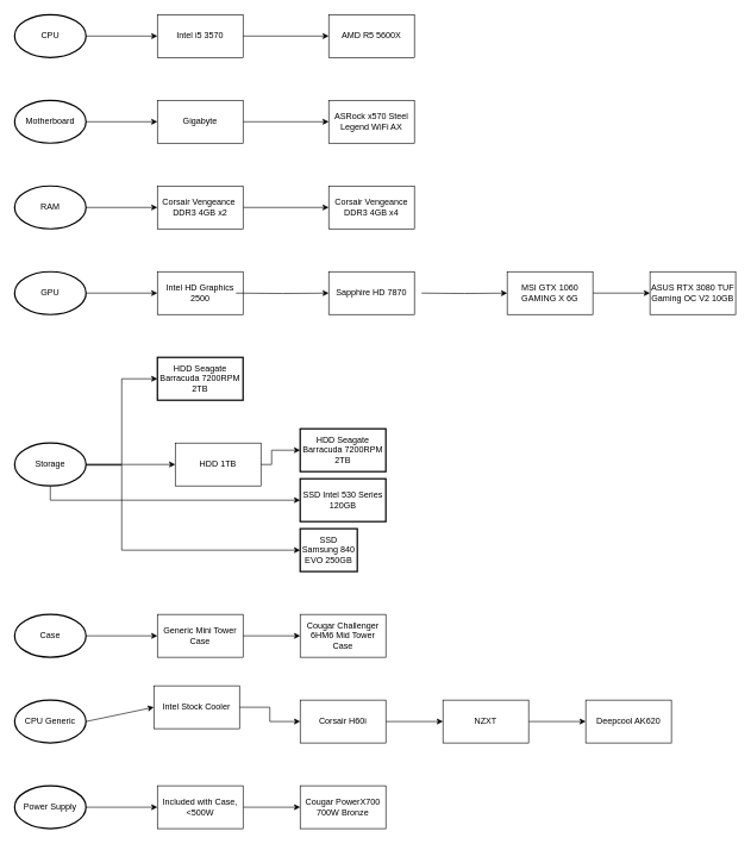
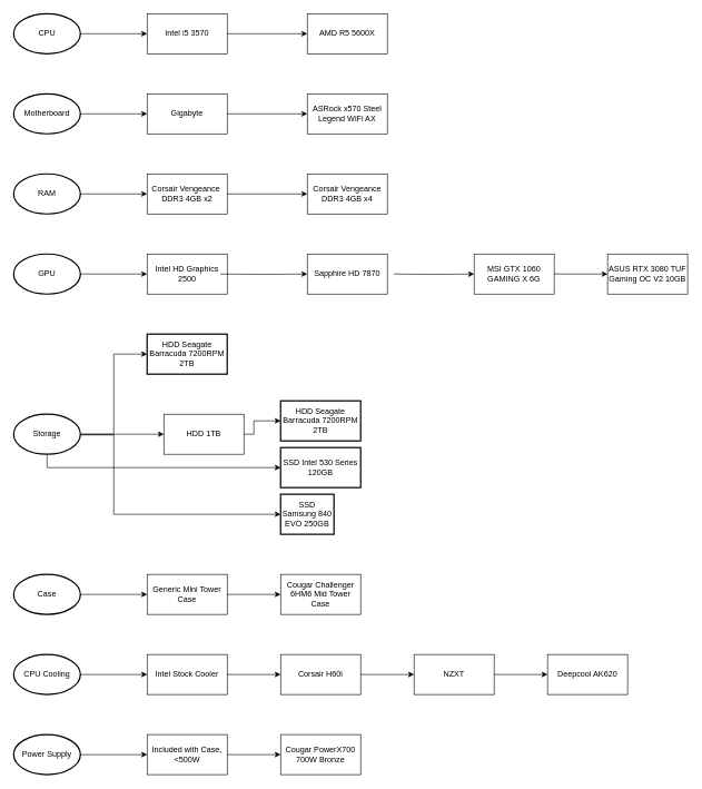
- <mxCell id="30" value="Intel Stock Cooler" style="rounded=0;whiteSpace=wrap;html=1;" vertex="1" parent="1"><mxGeometry x="215" y="960" width="120" height="60" as="geometry" /></mxCell>
+ <mxCell id="30" value="Intel Stock Cooler" style="rounded=0;whiteSpace=wrap;html=1;" vertex="1" parent="1"><mxGeometry x="220" y="980" width="120" height="60" as="geometry" /></mxCell>
- <mxCell id="28" value="CPU Generic" style="strokeWidth=2;html=1;shape=mxgraph.flowchart.start_1;whiteSpace=wrap;" vertex="1" parent="1"><mxGeometry y="980" width="100" height="60" as="geometry" x="20" /></mxCell>
+ <mxCell id="28" value="CPU Cooling" style="strokeWidth=2;html=1;shape=mxgraph.flowchart.start_1;whiteSpace=wrap;" vertex="1" parent="1"><mxGeometry y="980" width="100" height="60" as="geometry" x="20" /></mxCell>
